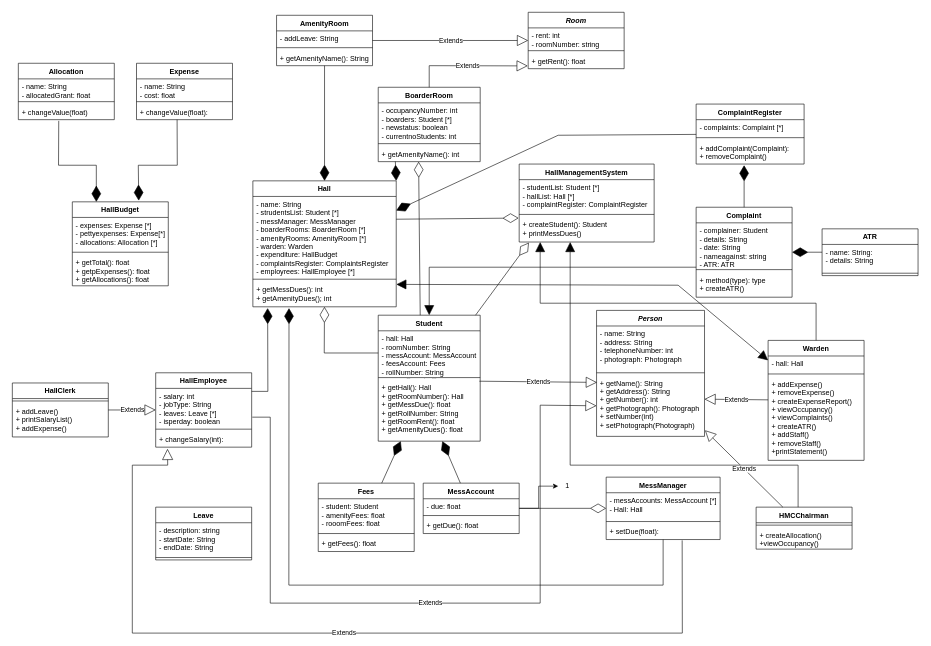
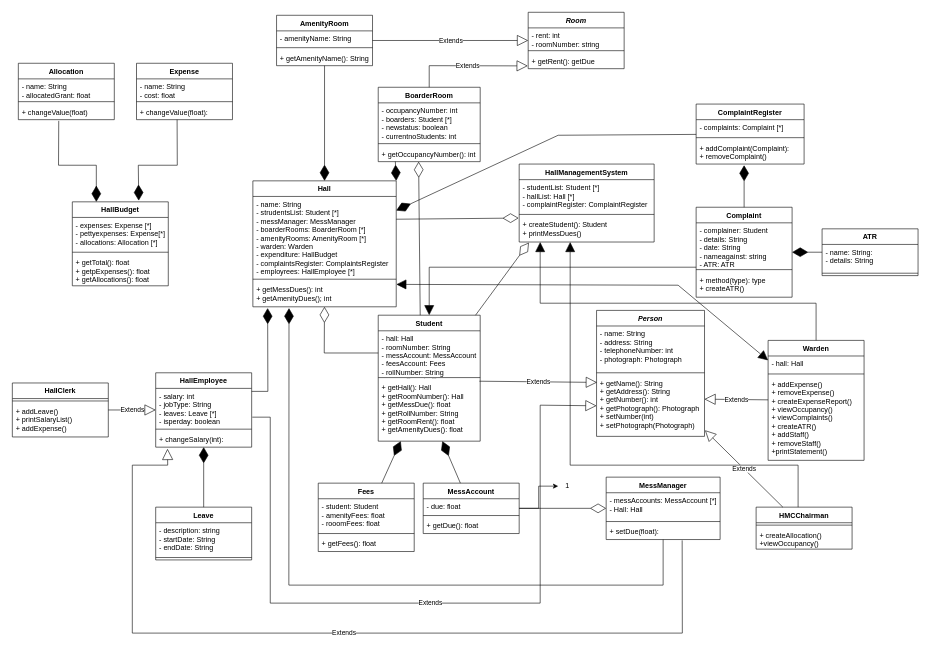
- <mxCell id="44" value="- addLeave: String" style="text;strokeColor=none;fillColor=none;align=left;verticalAlign=top;spacingLeft=4;spacingRight=4;overflow=hidden;rotatable=0;points=[[0,0.5],[1,0.5]];portConstraint=eastwest;" parent="43" vertex="1"><mxGeometry y="26" width="160" height="24" as="geometry" /></mxCell>
+ <mxCell id="44" value="- amenityName: String" style="text;strokeColor=none;fillColor=none;align=left;verticalAlign=top;spacingLeft=4;spacingRight=4;overflow=hidden;rotatable=0;points=[[0,0.5],[1,0.5]];portConstraint=eastwest;" parent="43" vertex="1"><mxGeometry y="26" width="160" height="24" as="geometry" /></mxCell>
- <mxCell id="36" value="+ getRent(): float" style="text;strokeColor=none;fillColor=none;align=left;verticalAlign=top;spacingLeft=4;spacingRight=4;overflow=hidden;rotatable=0;points=[[0,0.5],[1,0.5]];portConstraint=eastwest;" parent="33" vertex="1"><mxGeometry y="68" width="160" height="26" as="geometry" /></mxCell>
+ <mxCell id="36" value="+ getRent(): getDue" style="text;strokeColor=none;fillColor=none;align=left;verticalAlign=top;spacingLeft=4;spacingRight=4;overflow=hidden;rotatable=0;points=[[0,0.5],[1,0.5]];portConstraint=eastwest;" parent="33" vertex="1"><mxGeometry y="68" width="160" height="26" as="geometry" /></mxCell>
- <mxCell id="40" value="+ getAmenityName(): int" style="text;strokeColor=none;fillColor=none;align=left;verticalAlign=top;spacingLeft=4;spacingRight=4;overflow=hidden;rotatable=0;points=[[0,0.5],[1,0.5]];portConstraint=eastwest;" parent="37" vertex="1"><mxGeometry y="98" width="170" height="26" as="geometry" /></mxCell>
+ <mxCell id="40" value="+ getOccupancyNumber(): int" style="text;strokeColor=none;fillColor=none;align=left;verticalAlign=top;spacingLeft=4;spacingRight=4;overflow=hidden;rotatable=0;points=[[0,0.5],[1,0.5]];portConstraint=eastwest;" parent="37" vertex="1"><mxGeometry y="98" width="170" height="26" as="geometry" /></mxCell>
+ <mxCell id="112" value="" style="endArrow=diamondThin;endFill=1;endSize=24;html=1;rounded=0;" parent="1" source="109" target="99" edge="1"><mxGeometry width="160" relative="1" as="geometry"><mxPoint x="510" y="735" as="sourcePoint" /><mxPoint x="670" y="735" as="targetPoint" /></mxGeometry></mxCell>
